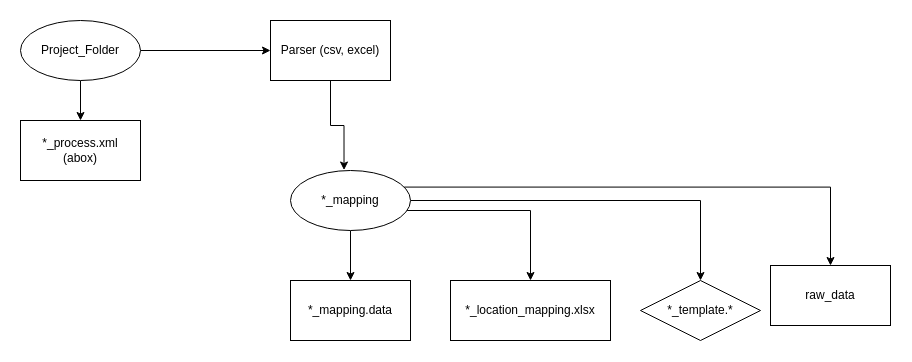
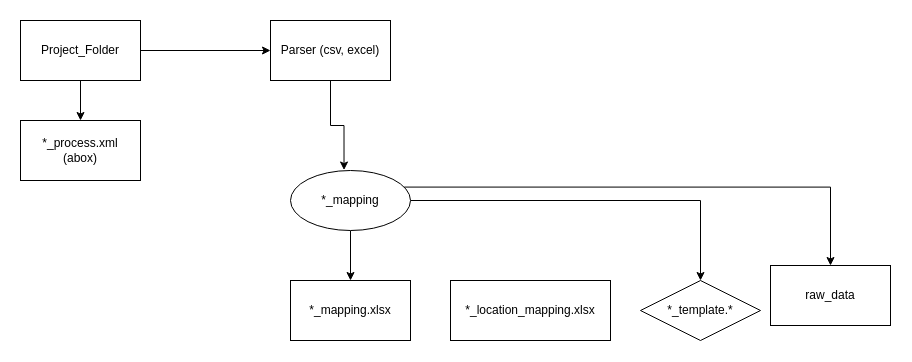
- <mxCell id="4" value="Project_Folder" style="ellipse;whiteSpace=wrap;html=1;" vertex="1" parent="1"><mxGeometry x="20" y="20" width="120" height="60" as="geometry" /></mxCell>
+ <mxCell id="4" value="Project_Folder" style="rounded=0;whiteSpace=wrap;html=1;" vertex="1" parent="1"><mxGeometry x="20" y="20" width="120" height="60" as="geometry" /></mxCell>
- <mxCell id="8" style="edgeStyle=orthogonalEdgeStyle;rounded=0;orthogonalLoop=1;jettySize=auto;html=1;entryX=0.5;entryY=0;entryDx=0;entryDy=0;" edge="1" parent="1" source="9" target="14"><mxGeometry relative="1" as="geometry"><Array as="points"><mxPoint x="530" y="210" /></Array></mxGeometry></mxCell>
- <mxCell id="10" value="*_mapping.data" style="rounded=0;whiteSpace=wrap;html=1;" vertex="1" parent="1"><mxGeometry x="290" y="280" width="120" height="60" as="geometry" /></mxCell>
+ <mxCell id="10" value="*_mapping.xlsx" style="rounded=0;whiteSpace=wrap;html=1;" vertex="1" parent="1"><mxGeometry x="290" y="280" width="120" height="60" as="geometry" /></mxCell>
